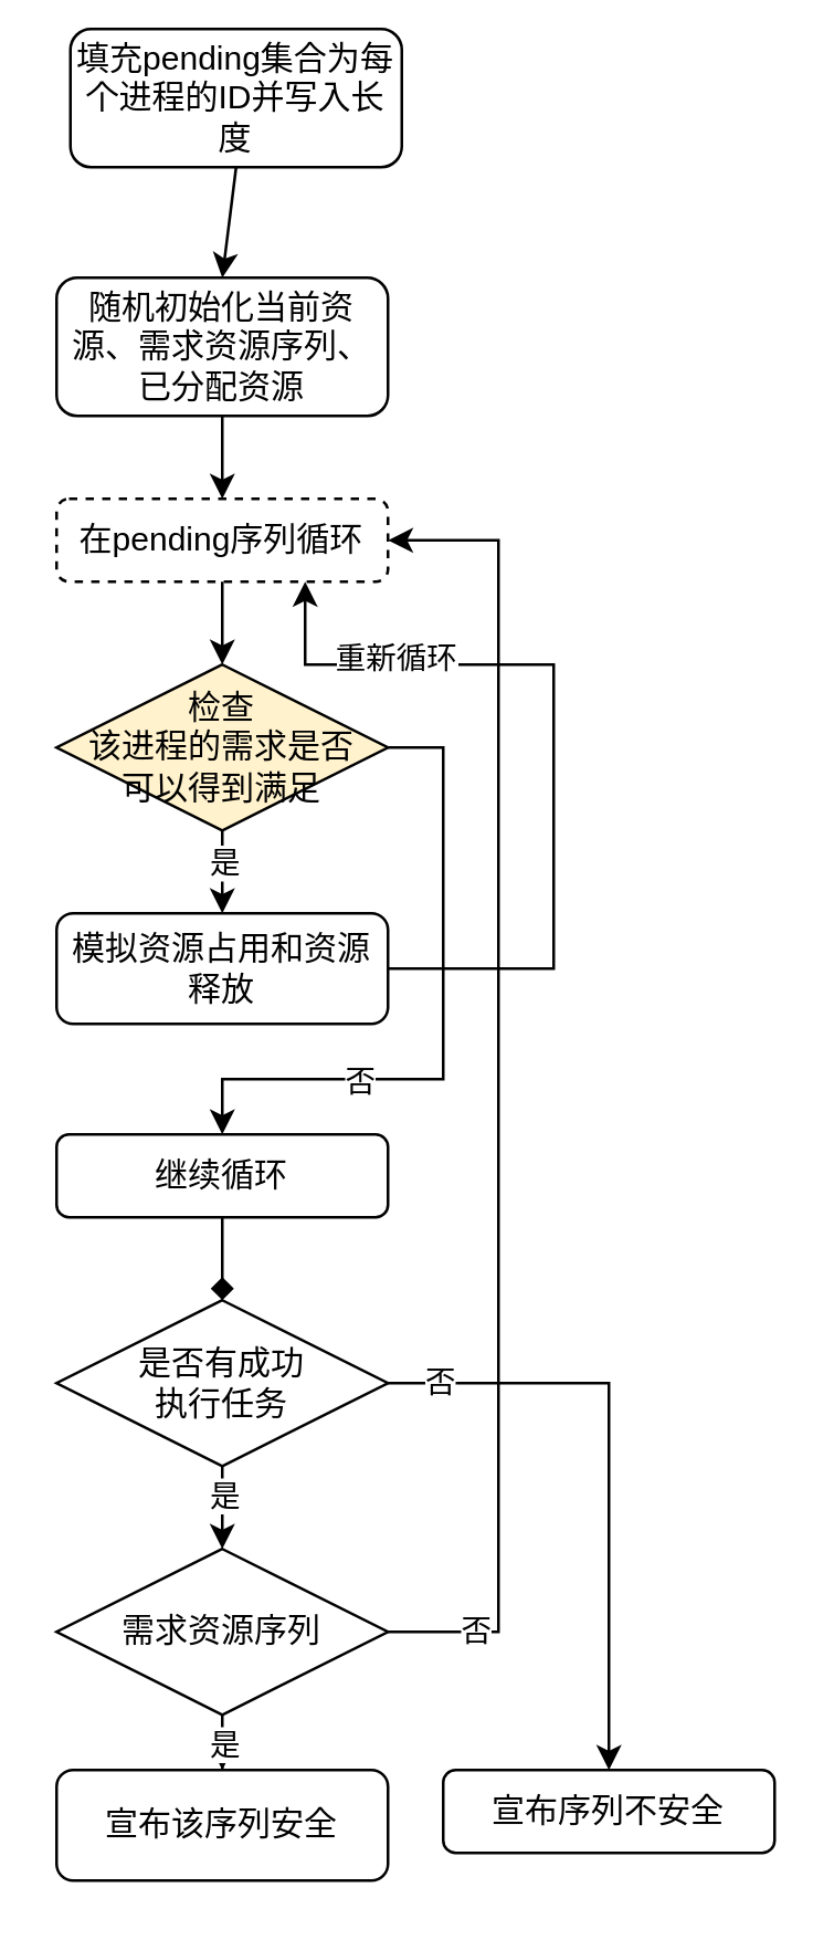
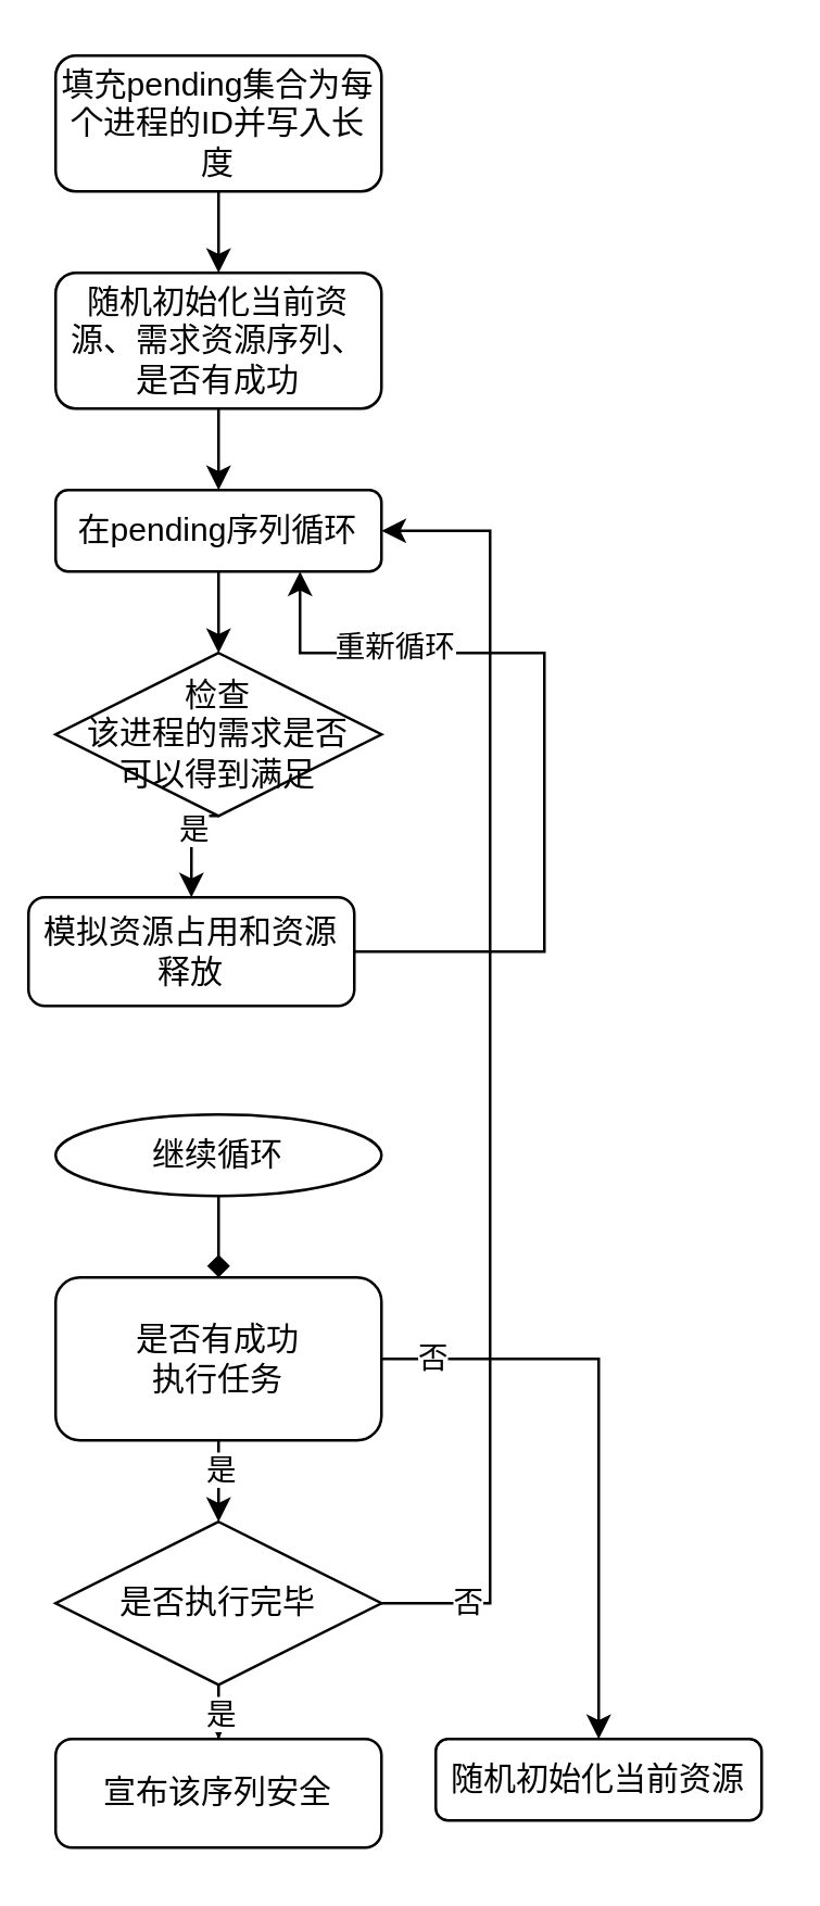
- <mxCell id="2" value="填充pending集合为每个进程的ID并写入长度" style="rounded=1;whiteSpace=wrap;html=1;fontSize=12;glass=0;strokeWidth=1;shadow=0;" parent="1" vertex="1"><mxGeometry x="25" y="10" width="120" height="50" as="geometry" /></mxCell>
+ <mxCell id="2" value="填充pending集合为每个进程的ID并写入长度" style="rounded=1;whiteSpace=wrap;html=1;fontSize=12;glass=0;strokeWidth=1;shadow=0;" parent="1" vertex="1"><mxGeometry width="120" height="50" as="geometry" x="20" y="20" /></mxCell>
- <mxCell id="3" value="随机初始化当前资源、需求资源序列、已分配资源" style="rounded=1;whiteSpace=wrap;html=1;" vertex="1" parent="1"><mxGeometry y="100" width="120" height="50" as="geometry" x="20" /></mxCell>
+ <mxCell id="3" value="随机初始化当前资源、需求资源序列、是否有成功" style="rounded=1;whiteSpace=wrap;html=1;" vertex="1" parent="1"><mxGeometry y="100" width="120" height="50" as="geometry" x="20" /></mxCell>
- <mxCell id="5" value="在pending序列循环" style="rounded=1;whiteSpace=wrap;html=1;dashed=1;" vertex="1" parent="1"><mxGeometry y="180" width="120" height="30" as="geometry" x="20" /></mxCell>
+ <mxCell id="5" value="在pending序列循环" style="rounded=1;whiteSpace=wrap;html=1;" vertex="1" parent="1"><mxGeometry y="180" width="120" height="30" as="geometry" x="20" /></mxCell>
- <mxCell id="10" value="检查&lt;br&gt;该进程的需求是否&lt;br&gt;可以得到满足" style="rhombus;whiteSpace=wrap;html=1;fillColor=#fff2cc;" vertex="1" parent="1"><mxGeometry y="240" width="120" height="60" as="geometry" x="20" /></mxCell>
+ <mxCell id="10" value="检查&lt;br&gt;该进程的需求是否&lt;br&gt;可以得到满足" style="rhombus;whiteSpace=wrap;html=1;" vertex="1" parent="1"><mxGeometry y="240" width="120" height="60" as="geometry" x="20" /></mxCell>
- <mxCell id="13" value="模拟资源占用和资源释放" style="rounded=1;whiteSpace=wrap;html=1;" vertex="1" parent="1"><mxGeometry y="330" width="120" height="40" as="geometry" x="20" /></mxCell>
+ <mxCell id="13" value="模拟资源占用和资源释放" style="rounded=1;whiteSpace=wrap;html=1;" vertex="1" parent="1"><mxGeometry x="10" y="330" width="120" height="40" as="geometry" /></mxCell>
- <mxCell id="8" style="edgeStyle=orthogonalEdgeStyle;rounded=0;orthogonalLoop=1;jettySize=auto;html=1;exitX=1;exitY=0.5;exitDx=0;exitDy=0;entryX=0.5;entryY=0;entryDx=0;entryDy=0;" edge="1" parent="1" source="10" target="28"><mxGeometry relative="1" as="geometry"><Array as="points"><mxPoint x="160" y="270" /><mxPoint x="160" y="390" /><mxPoint x="80" y="390" /></Array></mxGeometry></mxCell>
- <mxCell id="9" value="否" style="edgeLabel;html=1;align=center;verticalAlign=middle;resizable=0;points=[];" vertex="1" connectable="0" parent="8"><mxGeometry x="0.422" relative="1" as="geometry"><mxPoint as="offset" /></mxGeometry></mxCell>
- <mxCell id="28" value="继续循环" style="rounded=1;whiteSpace=wrap;html=1;" vertex="1" parent="1"><mxGeometry y="410" width="120" height="30" as="geometry" x="20" /></mxCell>
+ <mxCell id="28" value="继续循环" style="ellipse;whiteSpace=wrap;html=1;" vertex="1" parent="1"><mxGeometry y="410" width="120" height="30" as="geometry" x="20" /></mxCell>
- <mxCell id="18" value="是否有成功&lt;br&gt;执行任务" style="rhombus;whiteSpace=wrap;html=1;" vertex="1" parent="1"><mxGeometry y="470" width="120" height="60" as="geometry" x="20" /></mxCell>
+ <mxCell id="18" value="是否有成功&lt;br&gt;执行任务" style="whiteSpace=wrap;html=1;rounded=1;" vertex="1" parent="1"><mxGeometry y="470" width="120" height="60" as="geometry" x="20" /></mxCell>
- <mxCell id="26" value="需求资源序列" style="rhombus;whiteSpace=wrap;html=1;" vertex="1" parent="1"><mxGeometry y="560" width="120" height="60" as="geometry" x="20" /></mxCell>
+ <mxCell id="26" value="是否执行完毕" style="rhombus;whiteSpace=wrap;html=1;" vertex="1" parent="1"><mxGeometry y="560" width="120" height="60" as="geometry" x="20" /></mxCell>
- <mxCell id="29" value="宣布序列不安全" style="rounded=1;whiteSpace=wrap;html=1;" vertex="1" parent="1"><mxGeometry x="160" y="640" width="120" height="30" as="geometry" /></mxCell>
+ <mxCell id="29" value="随机初始化当前资源" style="rounded=1;whiteSpace=wrap;html=1;" vertex="1" parent="1"><mxGeometry x="160" y="640" width="120" height="30" as="geometry" /></mxCell>
